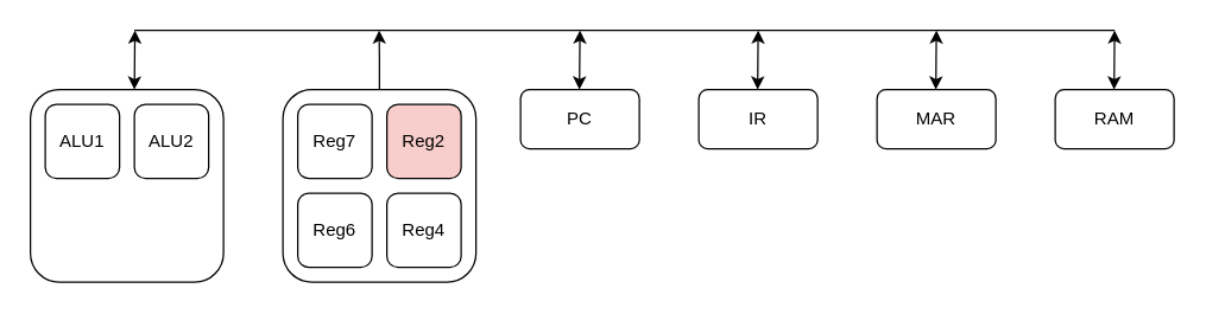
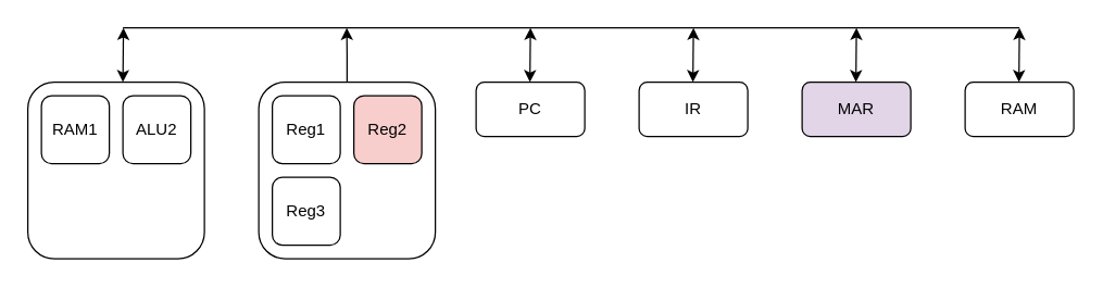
- <mxCell id="5" value="MAR" style="rounded=1;whiteSpace=wrap;html=1;" vertex="1" parent="1"><mxGeometry x="590" y="60" width="80" height="40" as="geometry" /></mxCell>
+ <mxCell id="5" value="MAR" style="rounded=1;whiteSpace=wrap;html=1;fillColor=#e1d5e7;" vertex="1" parent="1"><mxGeometry x="590" y="60" width="80" height="40" as="geometry" /></mxCell>
- <mxCell id="7" value="ALU1" style="rounded=1;whiteSpace=wrap;html=1;" vertex="1" parent="1"><mxGeometry x="30" y="70" width="50" height="50" as="geometry" /></mxCell>
+ <mxCell id="7" value="RAM1" style="rounded=1;whiteSpace=wrap;html=1;" vertex="1" parent="1"><mxGeometry x="30" y="70" width="50" height="50" as="geometry" /></mxCell>
- <mxCell id="11" value="Reg7" style="rounded=1;whiteSpace=wrap;html=1;" vertex="1" parent="1"><mxGeometry x="200" y="70" width="50" height="50" as="geometry" /></mxCell>
+ <mxCell id="11" value="Reg1" style="rounded=1;whiteSpace=wrap;html=1;" vertex="1" parent="1"><mxGeometry x="200" y="70" width="50" height="50" as="geometry" /></mxCell>
- <mxCell id="13" value="Reg6" style="rounded=1;whiteSpace=wrap;html=1;" vertex="1" parent="1"><mxGeometry x="200" y="130" width="50" height="50" as="geometry" /></mxCell>
+ <mxCell id="13" value="Reg3" style="rounded=1;whiteSpace=wrap;html=1;" vertex="1" parent="1"><mxGeometry x="200" y="130" width="50" height="50" as="geometry" /></mxCell>
- <mxCell id="14" value="Reg4" style="rounded=1;whiteSpace=wrap;html=1;" vertex="1" parent="1"><mxGeometry x="260" y="130" width="50" height="50" as="geometry" /></mxCell>
